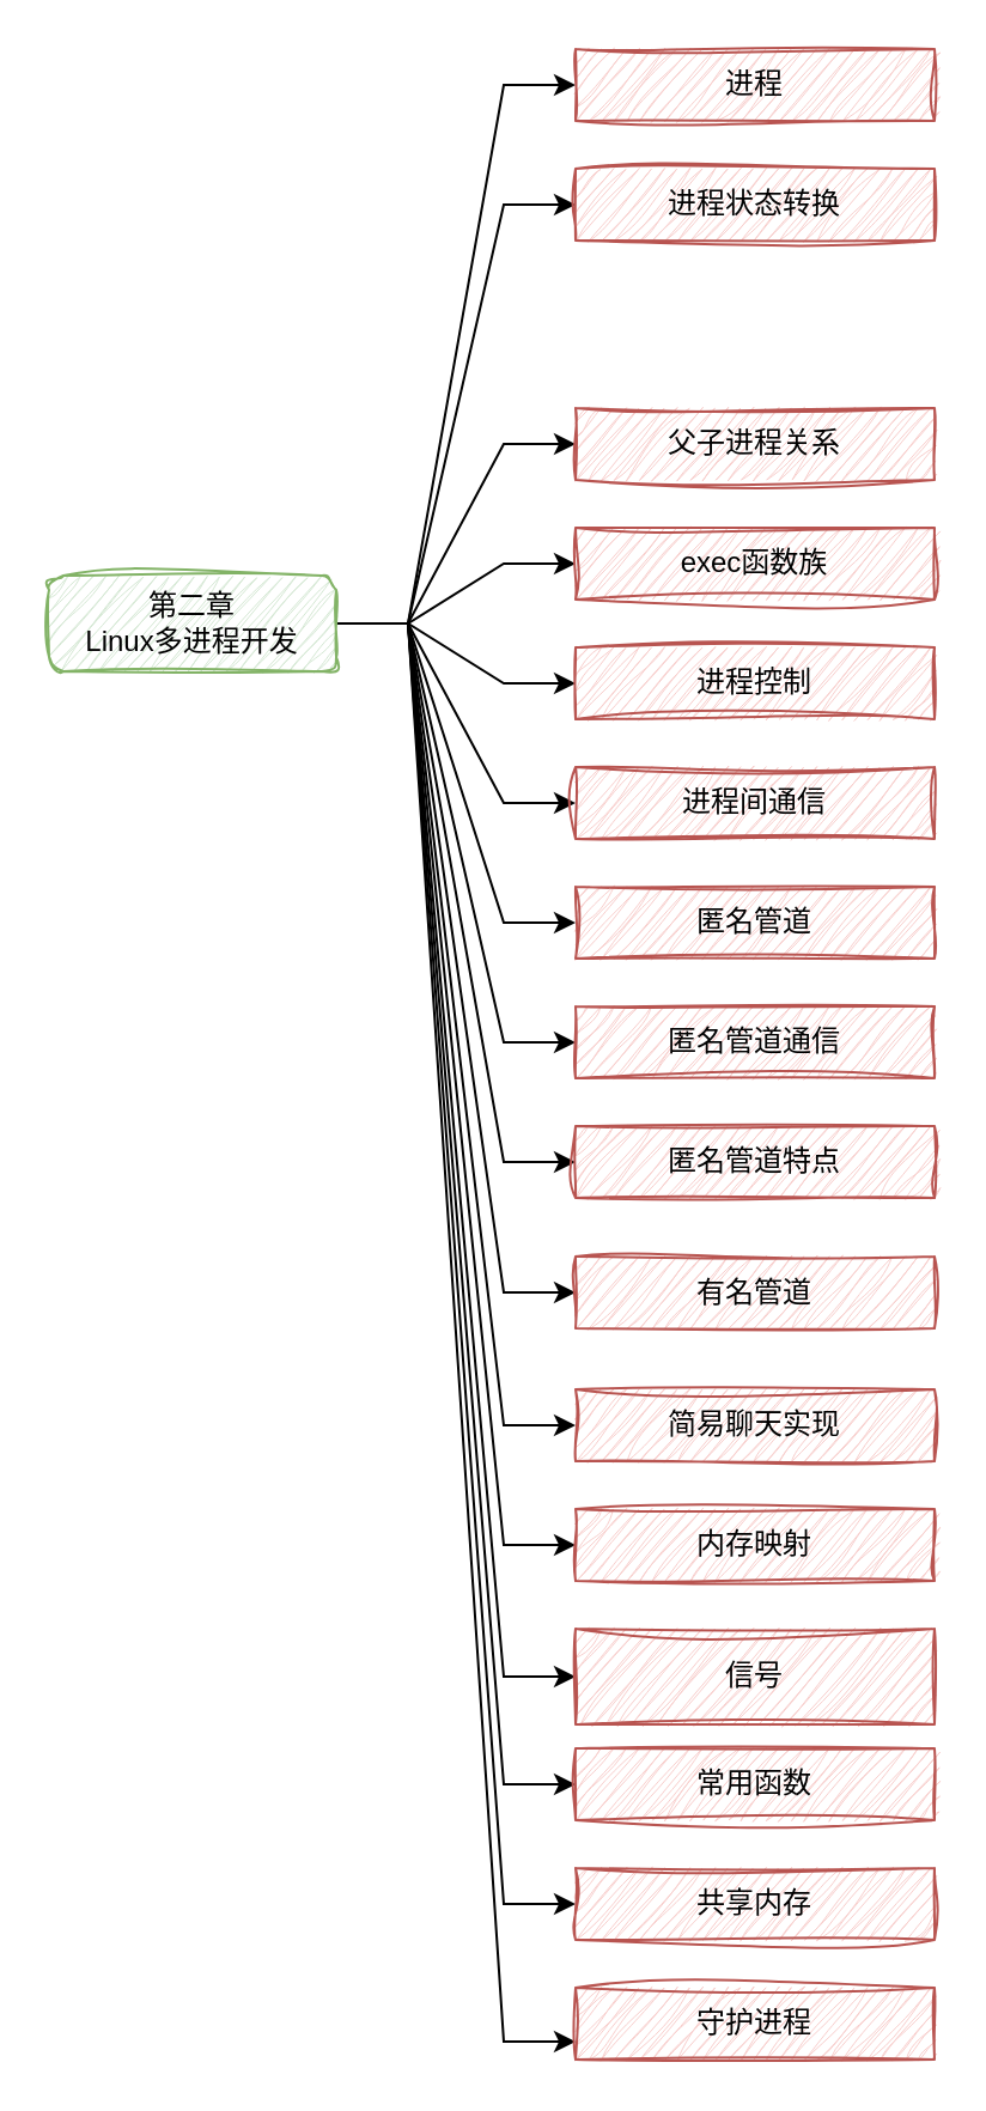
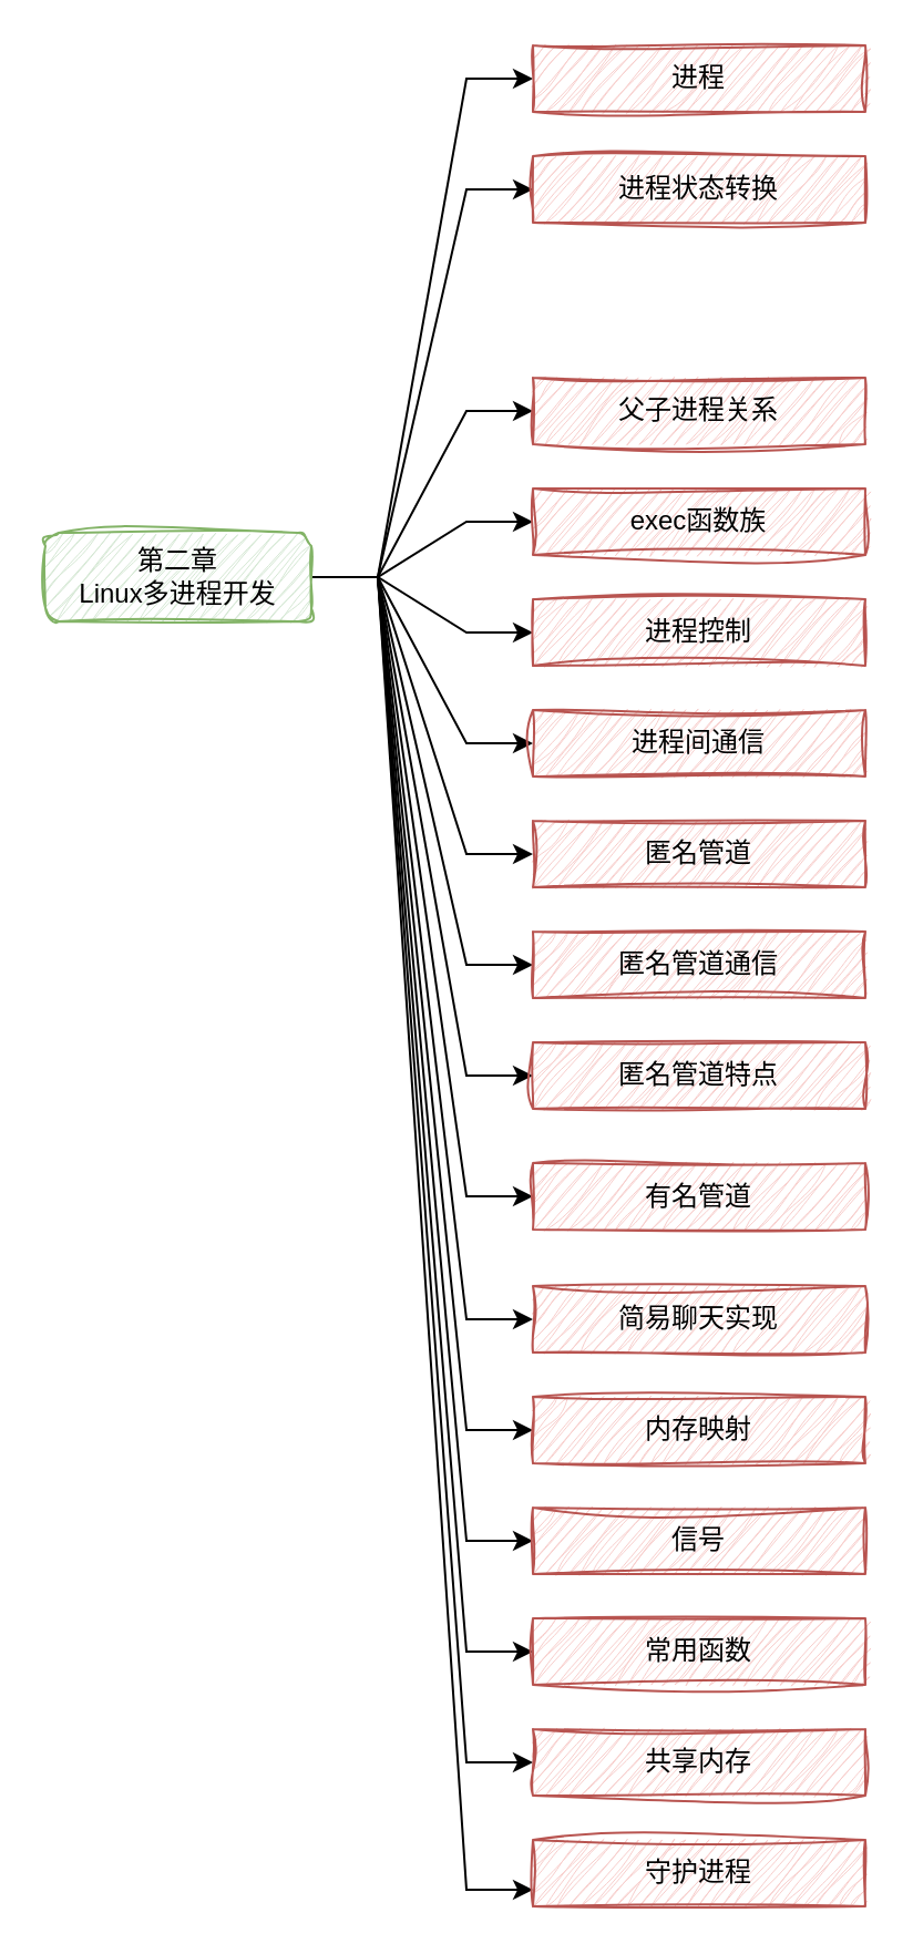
- <mxCell id="31" value="信号" style="rounded=0;whiteSpace=wrap;html=1;fillColor=#f8cecc;strokeColor=#b85450;sketch=1;curveFitting=1;jiggle=2;glass=0;shadow=0;" parent="1" vertex="1"><mxGeometry x="240" y="680" width="150" height="40" as="geometry" /></mxCell>
+ <mxCell id="31" value="信号" style="rounded=0;whiteSpace=wrap;html=1;fillColor=#f8cecc;strokeColor=#b85450;sketch=1;curveFitting=1;jiggle=2;glass=0;shadow=0;" parent="1" vertex="1"><mxGeometry x="240" y="680" width="150" height="30" as="geometry" /></mxCell>
